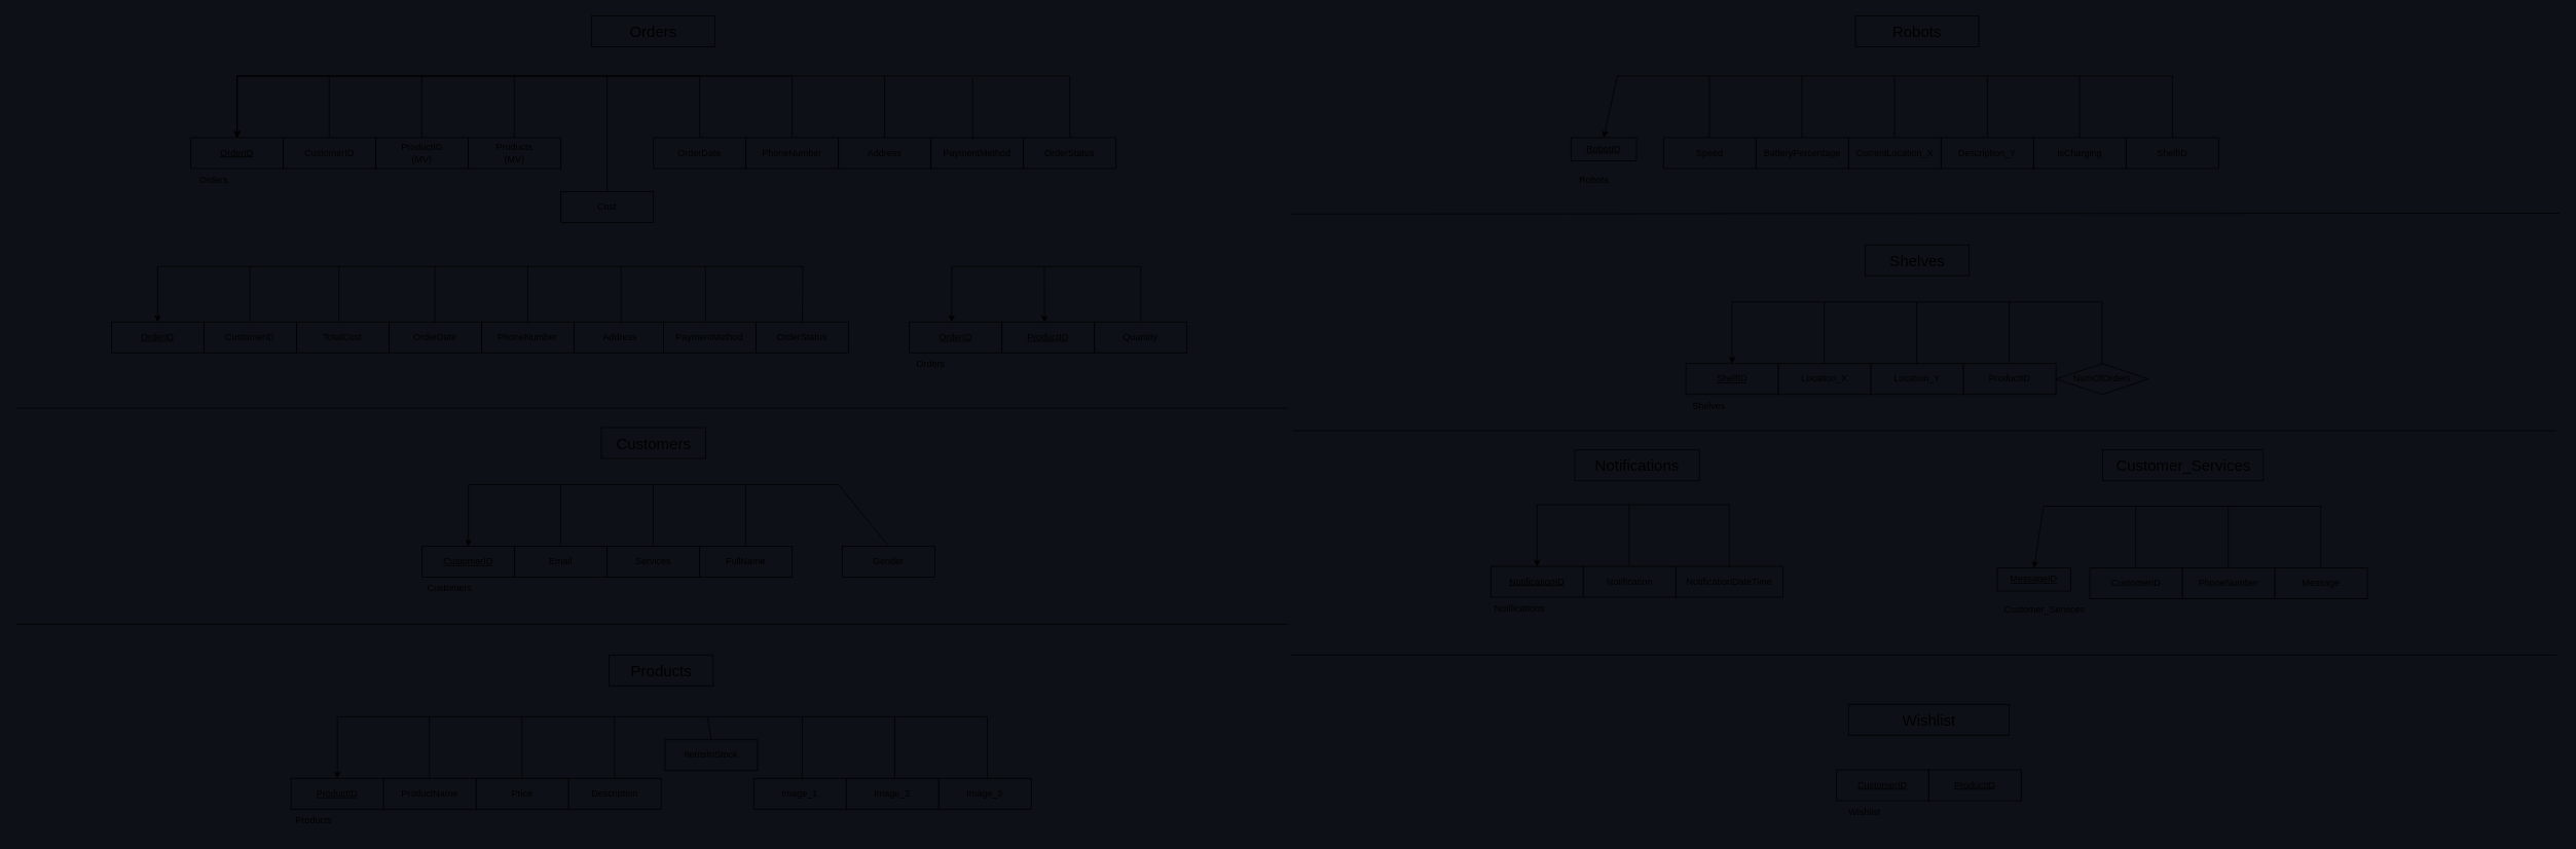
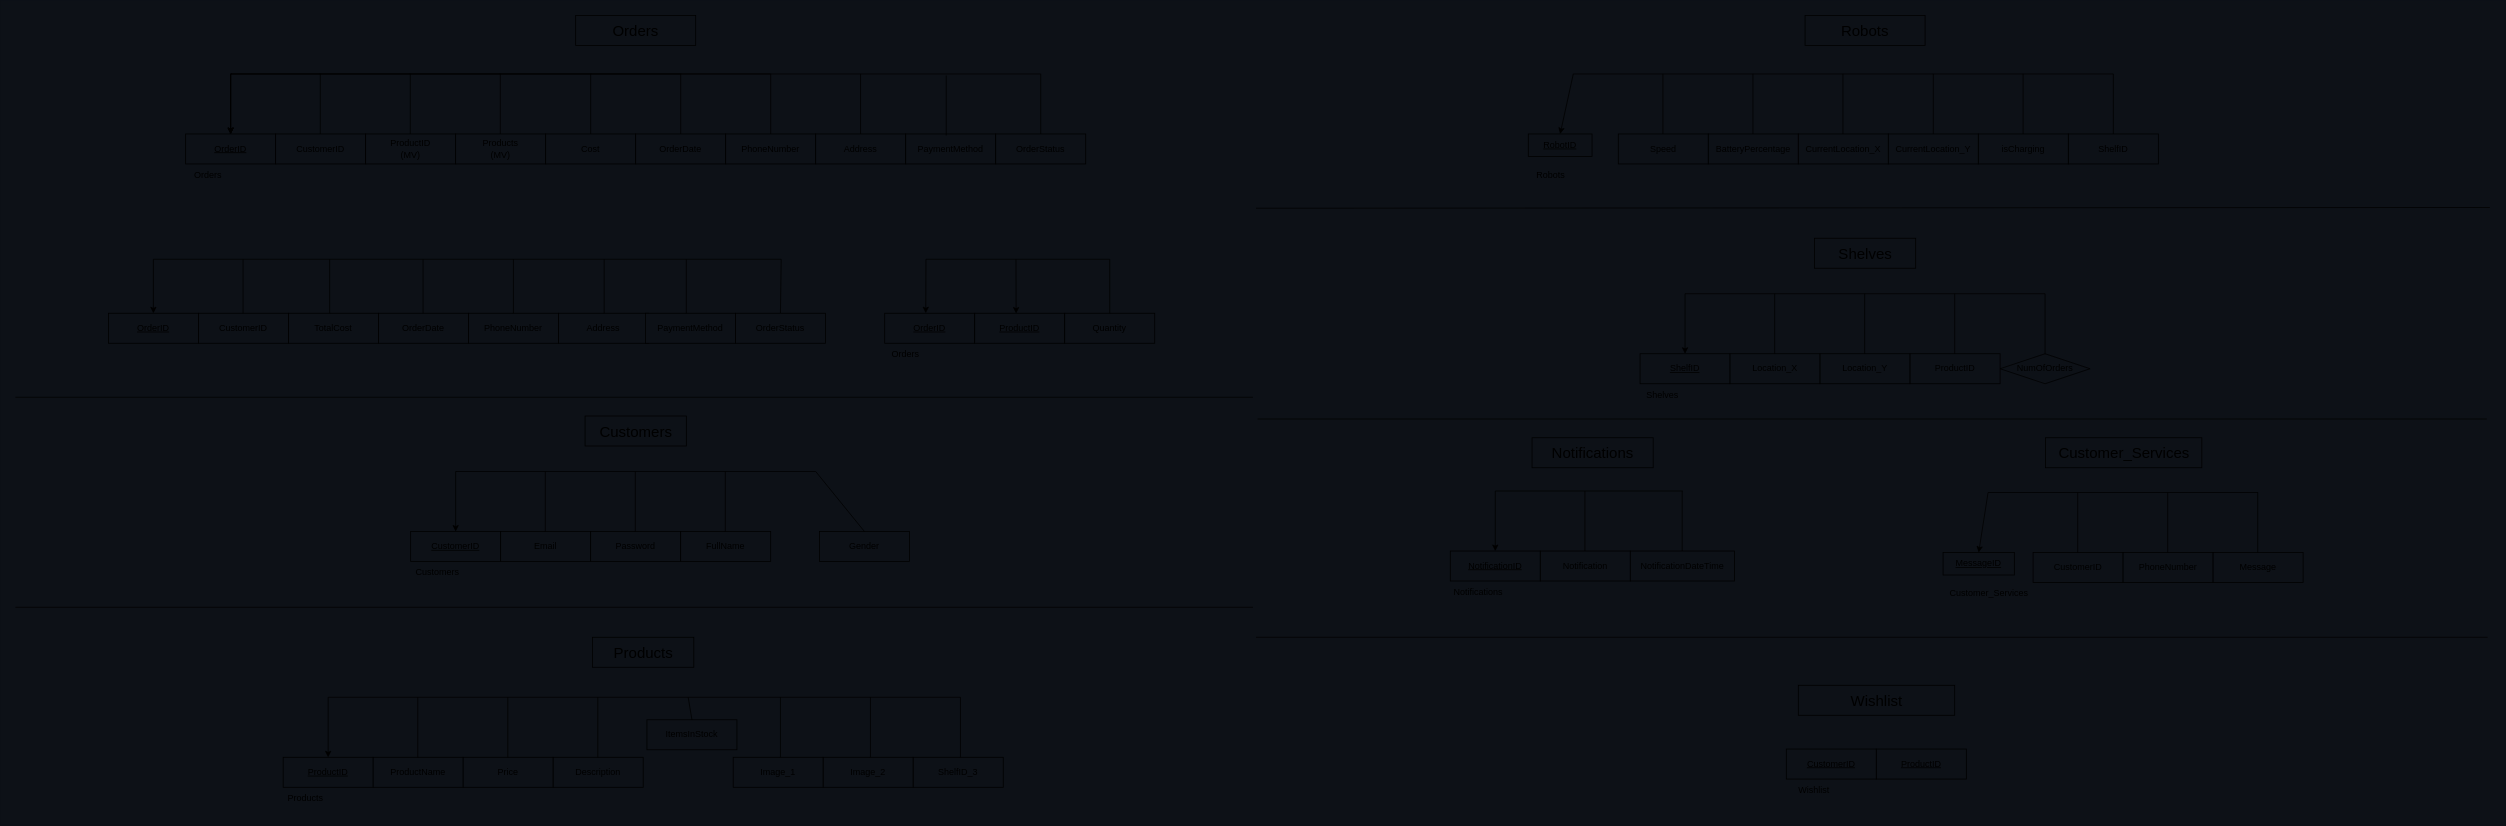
- <mxCell id="72" value="Description_Y" style="rounded=0;whiteSpace=wrap;html=1;fillColor=#0d1117;" parent="1" vertex="1"><mxGeometry x="2517" y="178" width="120" height="40" as="geometry" /></mxCell>
+ <mxCell id="72" value="CurrentLocation_Y" style="rounded=0;whiteSpace=wrap;html=1;fillColor=#0d1117;" parent="1" vertex="1"><mxGeometry x="2517" y="178" width="120" height="40" as="geometry" /></mxCell>
- <mxCell id="6" value="Cost" style="rounded=0;whiteSpace=wrap;html=1;fillColor=#0d1117;" parent="1" vertex="1"><mxGeometry x="727" y="248" width="120" height="40" as="geometry" /></mxCell>
+ <mxCell id="6" value="Cost" style="rounded=0;whiteSpace=wrap;html=1;fillColor=#0d1117;" parent="1" vertex="1"><mxGeometry x="727" y="178" width="120" height="40" as="geometry" /></mxCell>
- <mxCell id="39" value="Services" style="rounded=0;whiteSpace=wrap;html=1;fillColor=#0d1117;" parent="1" vertex="1"><mxGeometry x="787" y="708" width="120" height="40" as="geometry" /></mxCell>
+ <mxCell id="39" value="Password" style="rounded=0;whiteSpace=wrap;html=1;fillColor=#0d1117;" parent="1" vertex="1"><mxGeometry x="787" y="708" width="120" height="40" as="geometry" /></mxCell>
- <mxCell id="66" value="Image_3" style="rounded=0;whiteSpace=wrap;html=1;fillColor=#0d1117;" parent="1" vertex="1"><mxGeometry x="1217" y="1009" width="120" height="40" as="geometry" /></mxCell>
+ <mxCell id="66" value="ShelfID_3" style="rounded=0;whiteSpace=wrap;html=1;fillColor=#0d1117;" parent="1" vertex="1"><mxGeometry x="1217" y="1009" width="120" height="40" as="geometry" /></mxCell>
